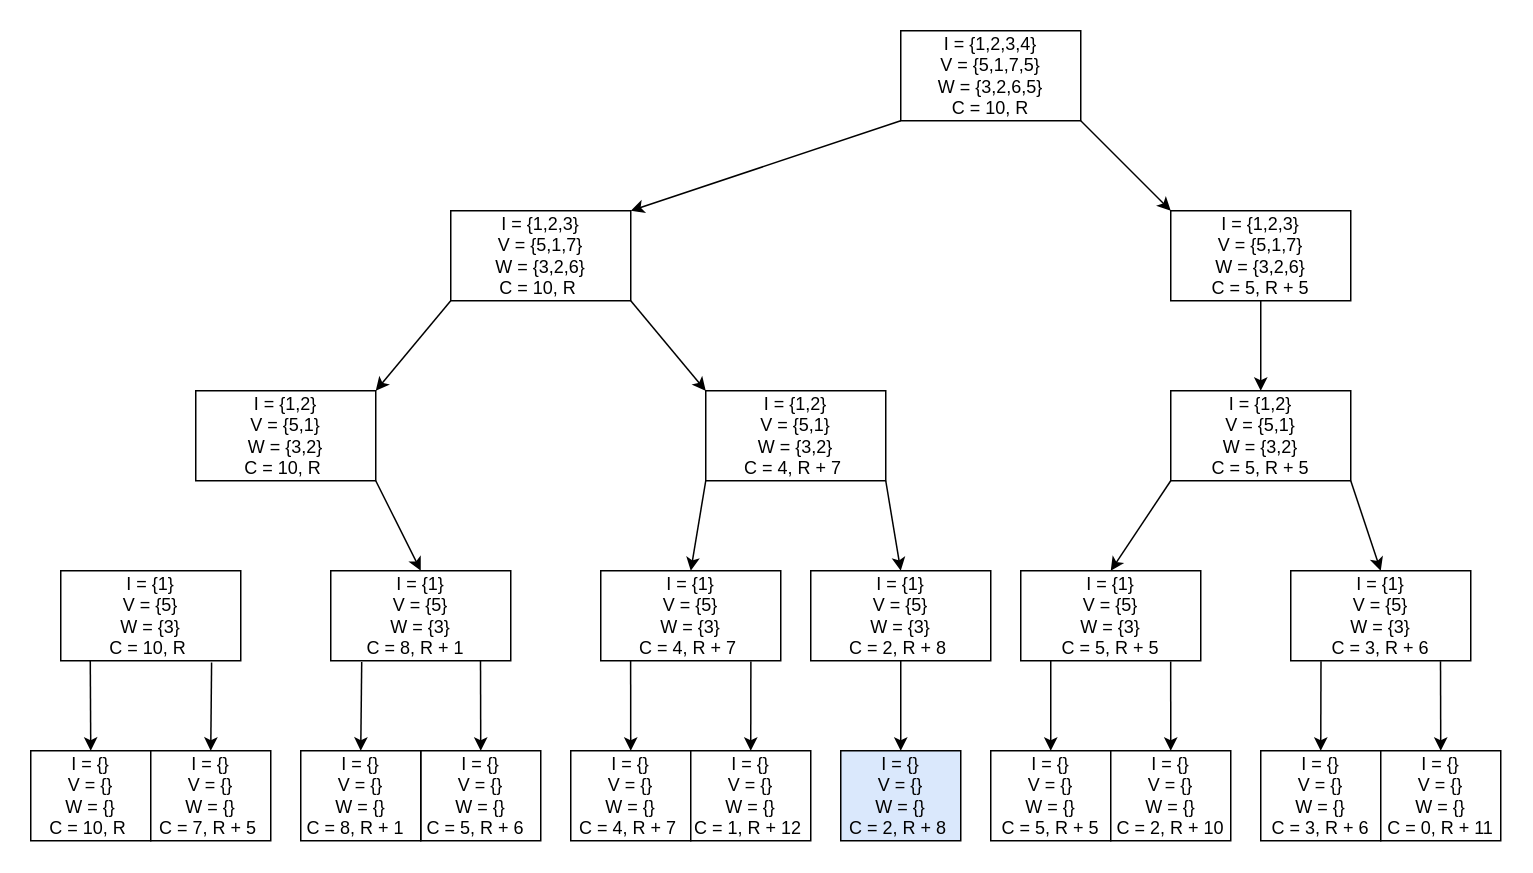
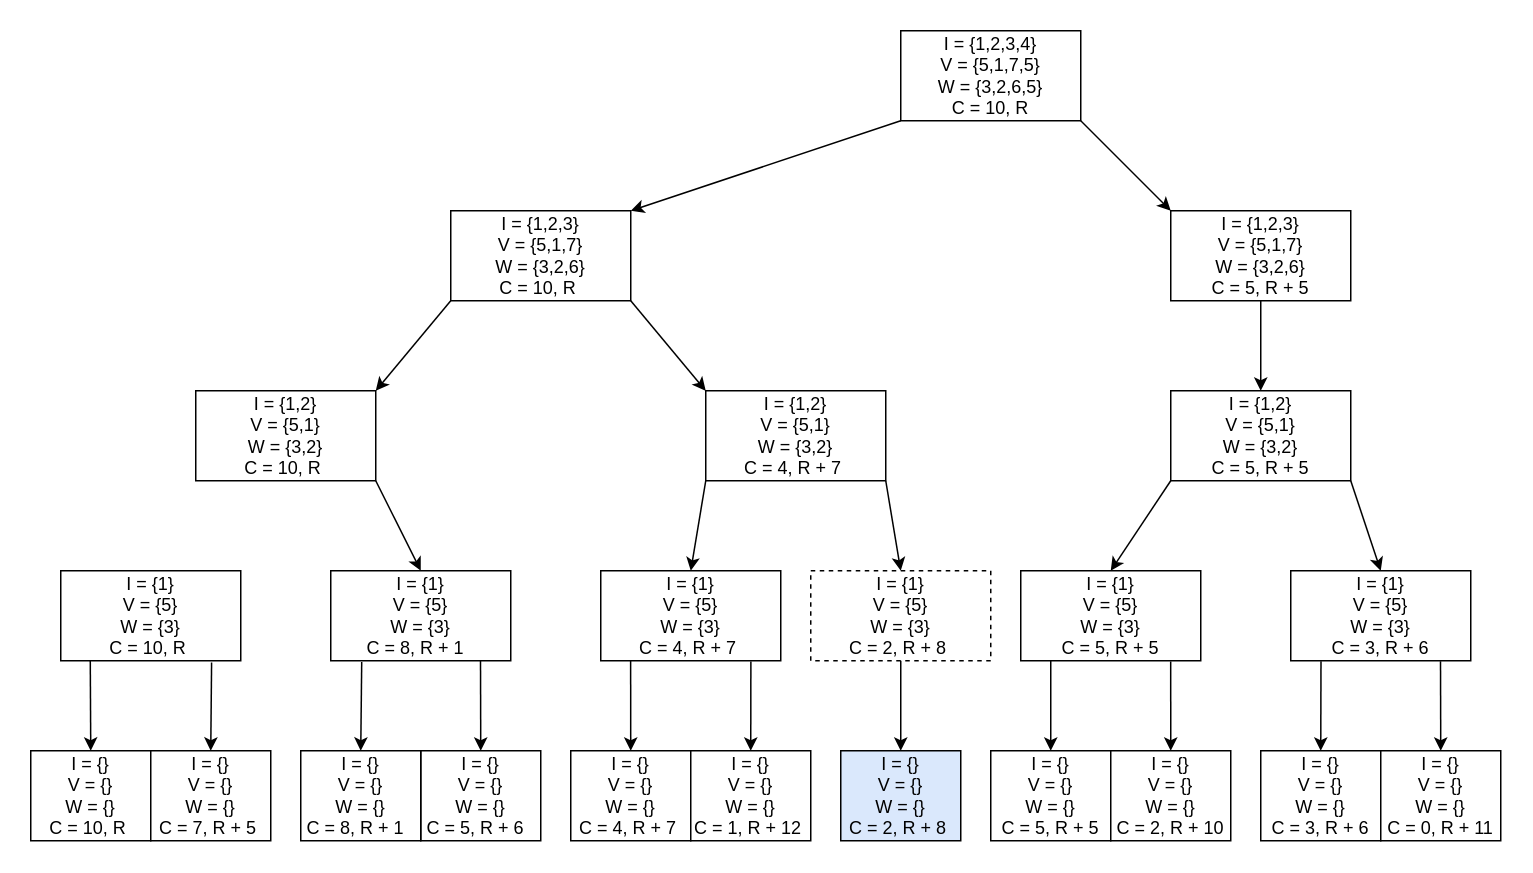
- <mxCell id="37" value="I = {1}&lt;br&gt;V = {5}&lt;br&gt;W = {3}&lt;br&gt;C = 2, R + 8&amp;nbsp;" style="rounded=0;whiteSpace=wrap;html=1;" vertex="1" parent="1"><mxGeometry x="540" y="380" width="120" height="60" as="geometry" /></mxCell>
+ <mxCell id="37" value="I = {1}&lt;br&gt;V = {5}&lt;br&gt;W = {3}&lt;br&gt;C = 2, R + 8&amp;nbsp;" style="rounded=0;whiteSpace=wrap;html=1;dashed=1;" vertex="1" parent="1"><mxGeometry x="540" y="380" width="120" height="60" as="geometry" /></mxCell>
